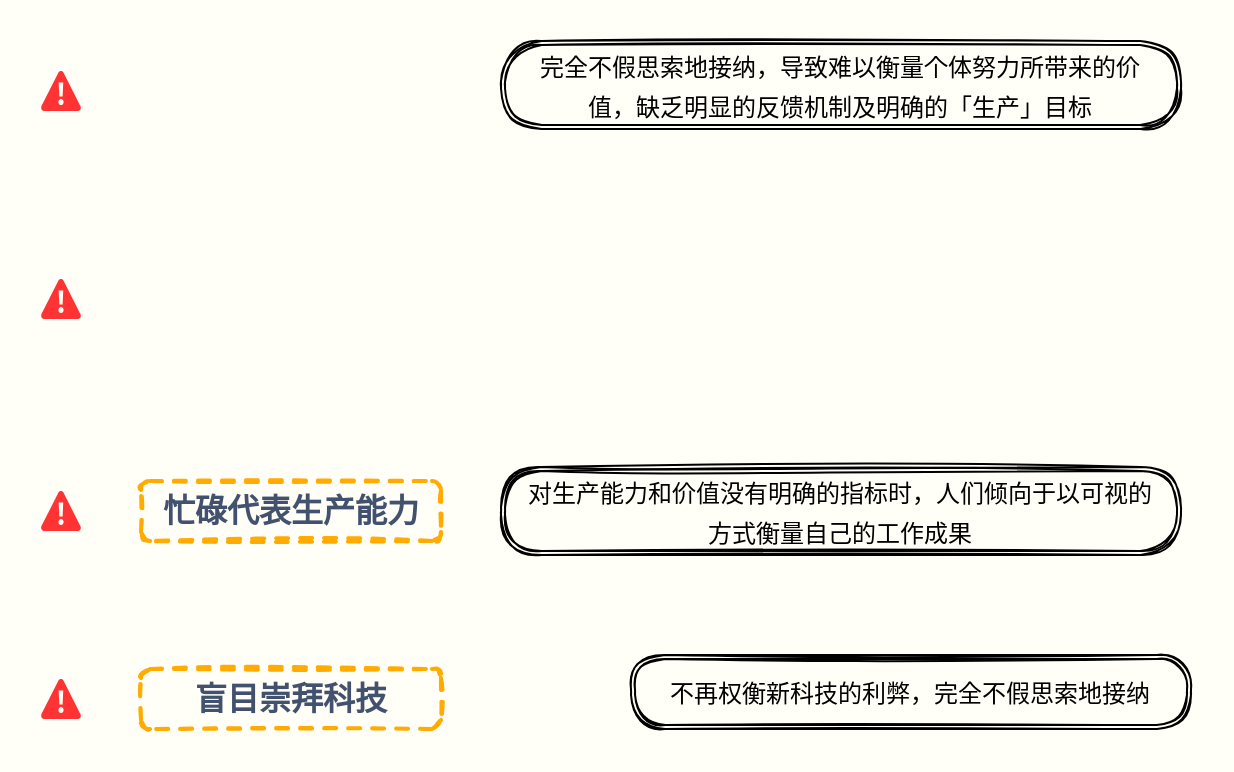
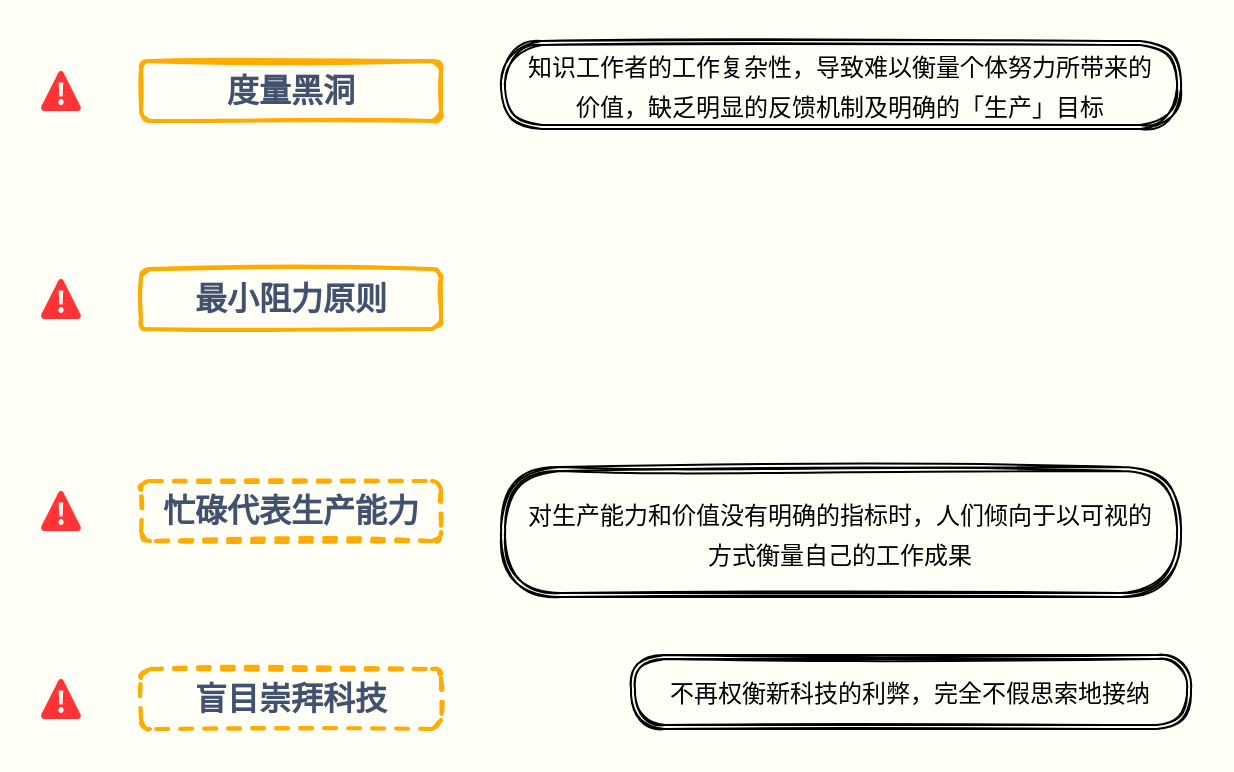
- <mxCell id="14" value="&lt;font style=&quot;font-size: 12px&quot;&gt;完全不假思索地接纳，导致难以衡量个体努力所带来的价值，缺乏明显的反馈机制及明确的「生产」目标&lt;/font&gt;" style="shape=ext;double=1;rounded=1;whiteSpace=wrap;html=1;shadow=0;glass=0;sketch=1;strokeColor=#000000;fillColor=none;fontSize=16;fontColor=#000000;align=center;arcSize=46;spacingTop=2;spacingLeft=6;spacingRight=6;spacingBottom=2;" parent="1" vertex="1"><mxGeometry x="250" y="20" width="340" height="44" as="geometry" /></mxCell>
+ <mxCell id="14" value="&lt;font style=&quot;font-size: 12px&quot;&gt;知识工作者的工作复杂性，导致难以衡量个体努力所带来的价值，缺乏明显的反馈机制及明确的「生产」目标&lt;/font&gt;" style="shape=ext;double=1;rounded=1;whiteSpace=wrap;html=1;shadow=0;glass=0;sketch=1;strokeColor=#000000;fillColor=none;fontSize=16;fontColor=#000000;align=center;arcSize=46;spacingTop=2;spacingLeft=6;spacingRight=6;spacingBottom=2;" parent="1" vertex="1"><mxGeometry x="250" y="20" width="340" height="44" as="geometry" /></mxCell>
+ <mxCell id="4" value="&lt;font style=&quot;font-size: 16px&quot;&gt;度量黑洞&lt;/font&gt;" style="dashed=0;html=1;strokeColor=#FFAB00;fontSize=12;align=center;fontStyle=1;strokeWidth=2;fontColor=#42526E;shadow=0;glass=0;fillColor=none;rounded=1;sketch=1;" parent="2" vertex="1"><mxGeometry x="50" width="150" height="30" as="geometry" /></mxCell>
+ <mxCell id="7" value="&lt;span style=&quot;font-size: 16px&quot;&gt;最小阻力原则&lt;/span&gt;" style="dashed=0;html=1;strokeColor=#FFAB00;fontSize=12;align=center;fontStyle=1;strokeWidth=2;fontColor=#42526E;shadow=0;glass=0;fillColor=none;rounded=1;sketch=1;" parent="5" vertex="1"><mxGeometry x="50" width="150" height="30" as="geometry" /></mxCell>
- <mxCell id="15" value="&lt;span style=&quot;font-size: 12px&quot;&gt;对生产能力和价值没有明确的指标时，人们倾向于以可视的方式衡量自己的工作成果&lt;/span&gt;" style="shape=ext;double=1;rounded=1;whiteSpace=wrap;html=1;shadow=0;glass=0;sketch=1;strokeColor=#000000;fillColor=none;fontSize=16;fontColor=#000000;align=center;arcSize=46;spacingTop=2;spacingLeft=6;spacingRight=6;spacingBottom=2;" parent="1" vertex="1"><mxGeometry x="250" y="233" width="340" height="44" as="geometry" /></mxCell>
+ <mxCell id="15" value="&lt;span style=&quot;font-size: 12px&quot;&gt;对生产能力和价值没有明确的指标时，人们倾向于以可视的方式衡量自己的工作成果&lt;/span&gt;" style="shape=ext;double=1;rounded=1;whiteSpace=wrap;html=1;shadow=0;glass=0;sketch=1;strokeColor=#000000;fillColor=none;fontSize=16;fontColor=#000000;align=center;arcSize=46;spacingTop=2;spacingLeft=6;spacingRight=6;spacingBottom=2;" parent="1" vertex="1"><mxGeometry x="250" y="233" width="340" height="65" as="geometry" /></mxCell>
